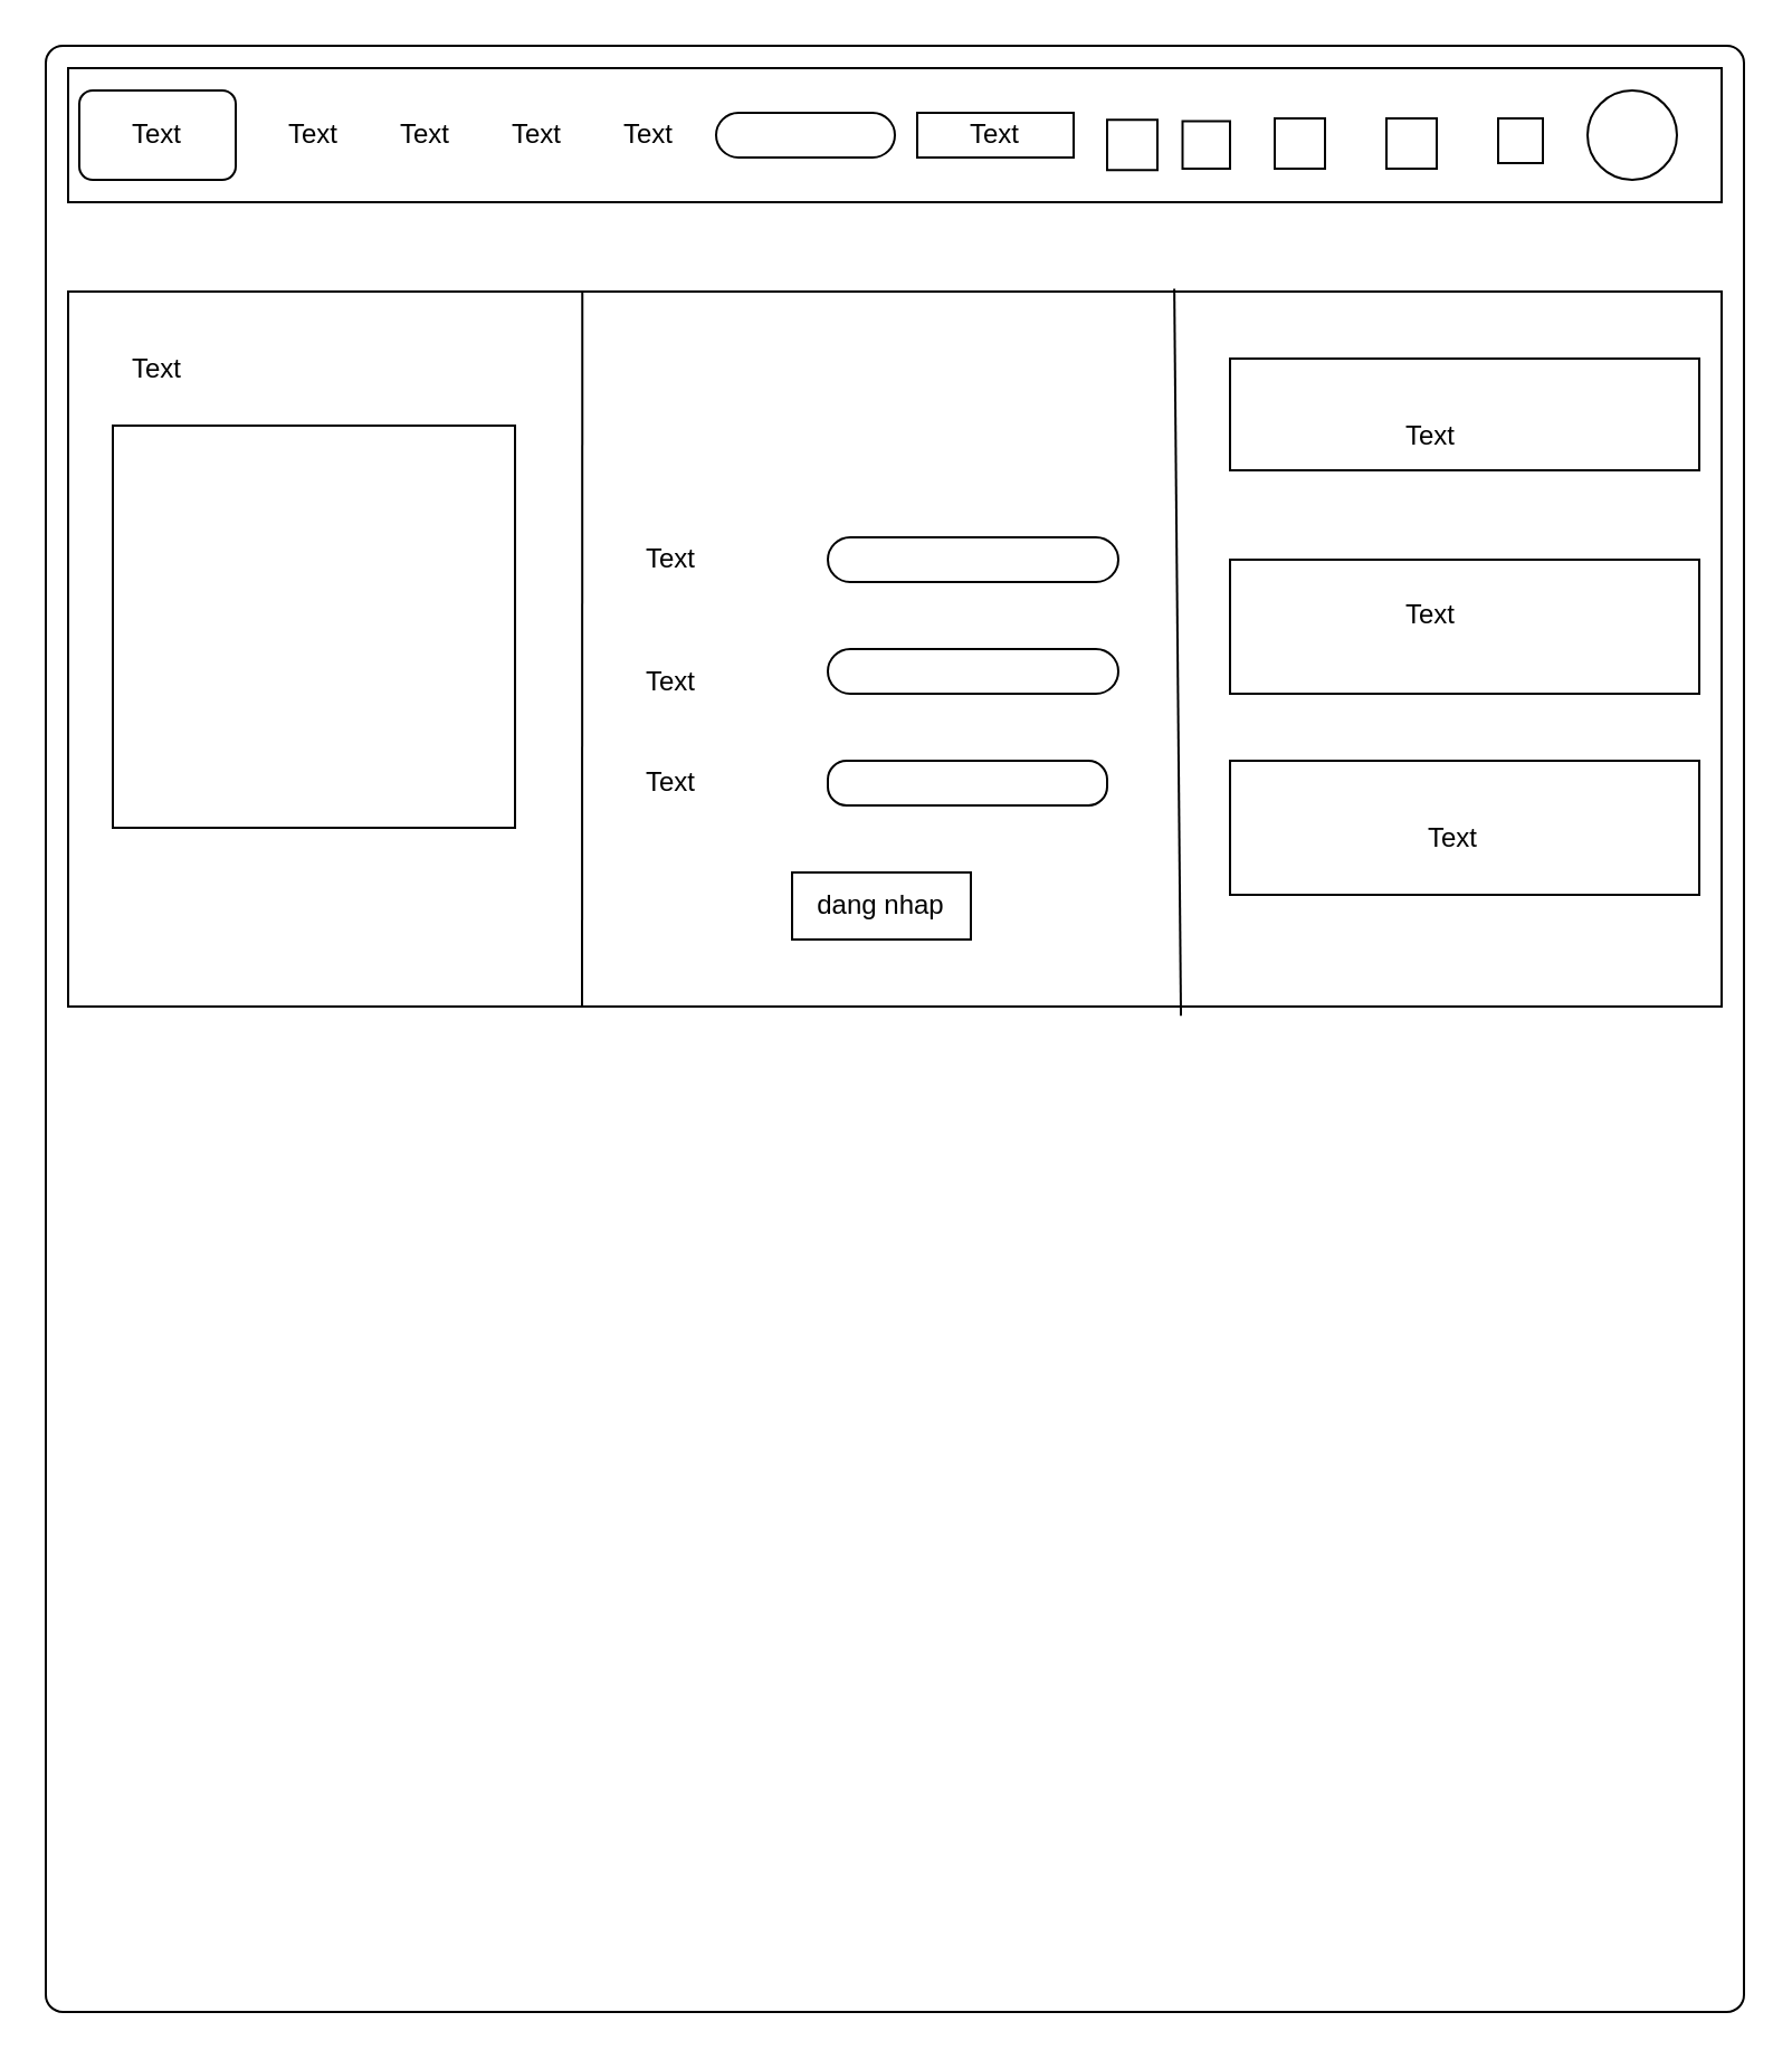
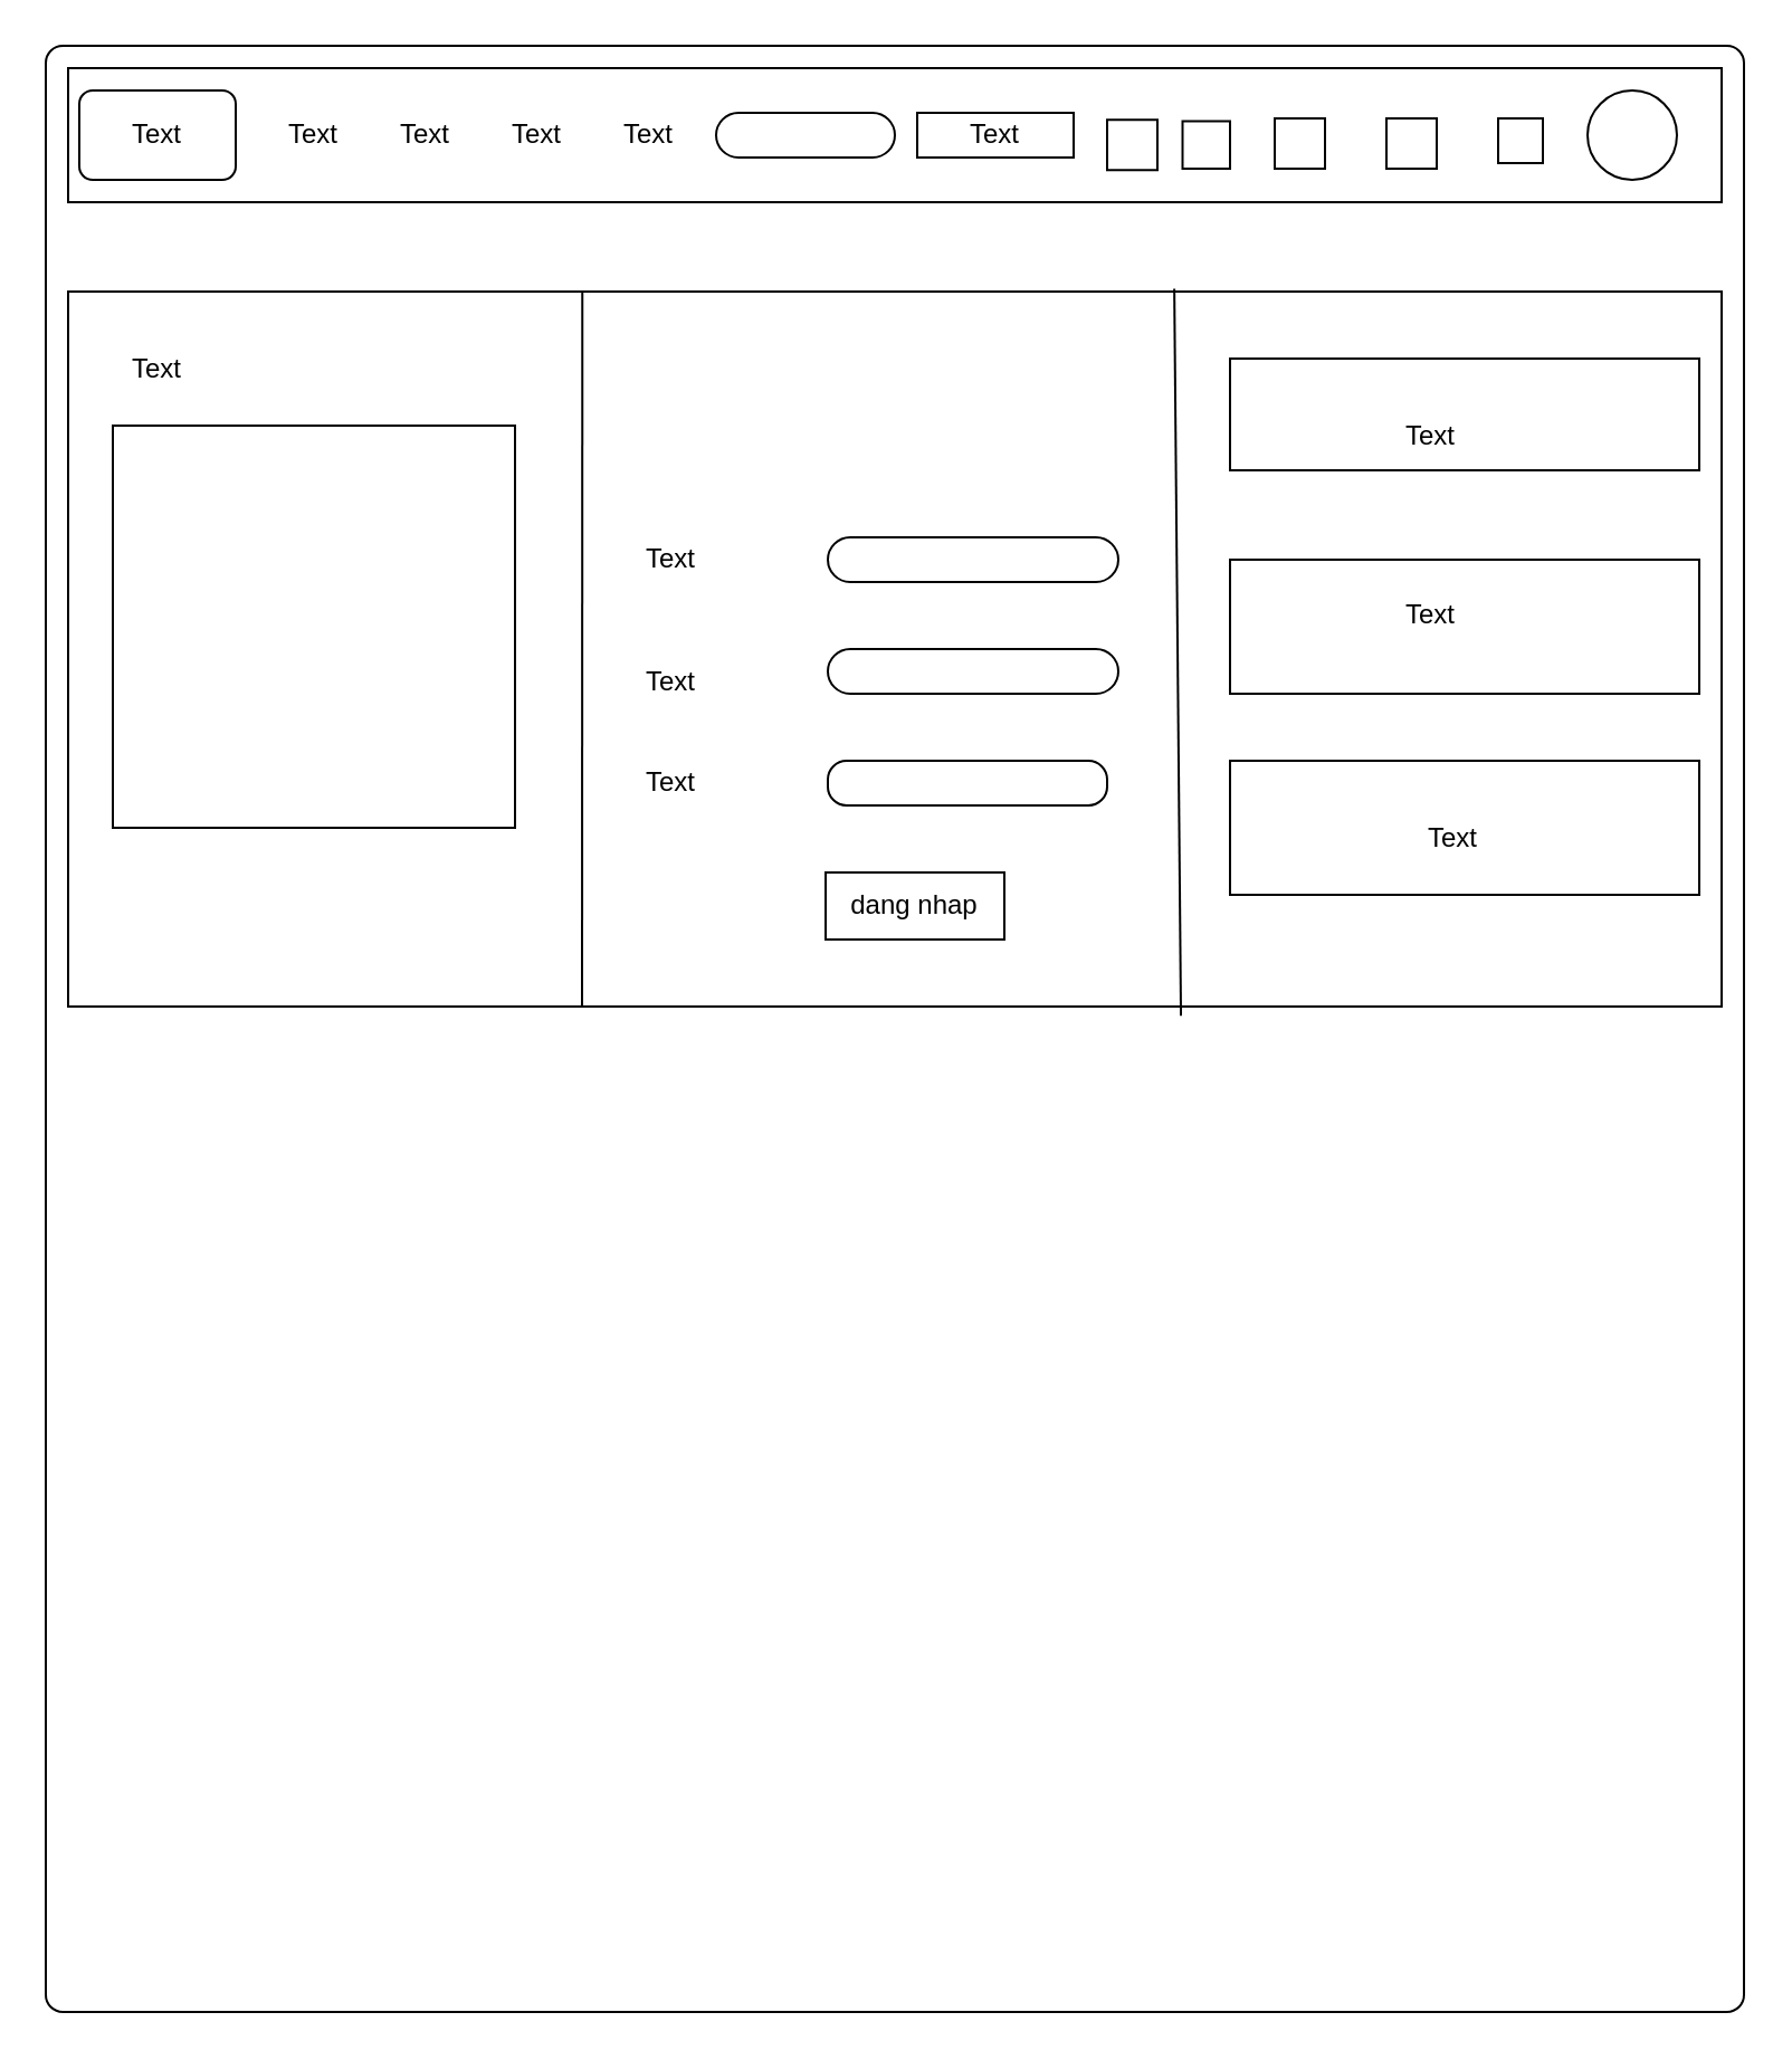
- <mxCell id="21" value="dang nhap&lt;br&gt;" style="rounded=0;whiteSpace=wrap;html=1;" vertex="1" parent="1"><mxGeometry x="354" y="390" width="80" height="30" as="geometry" /></mxCell>
+ <mxCell id="21" value="dang nhap&lt;br&gt;" style="rounded=0;whiteSpace=wrap;html=1;" vertex="1" parent="1"><mxGeometry x="369" y="390" width="80" height="30" as="geometry" /></mxCell>
